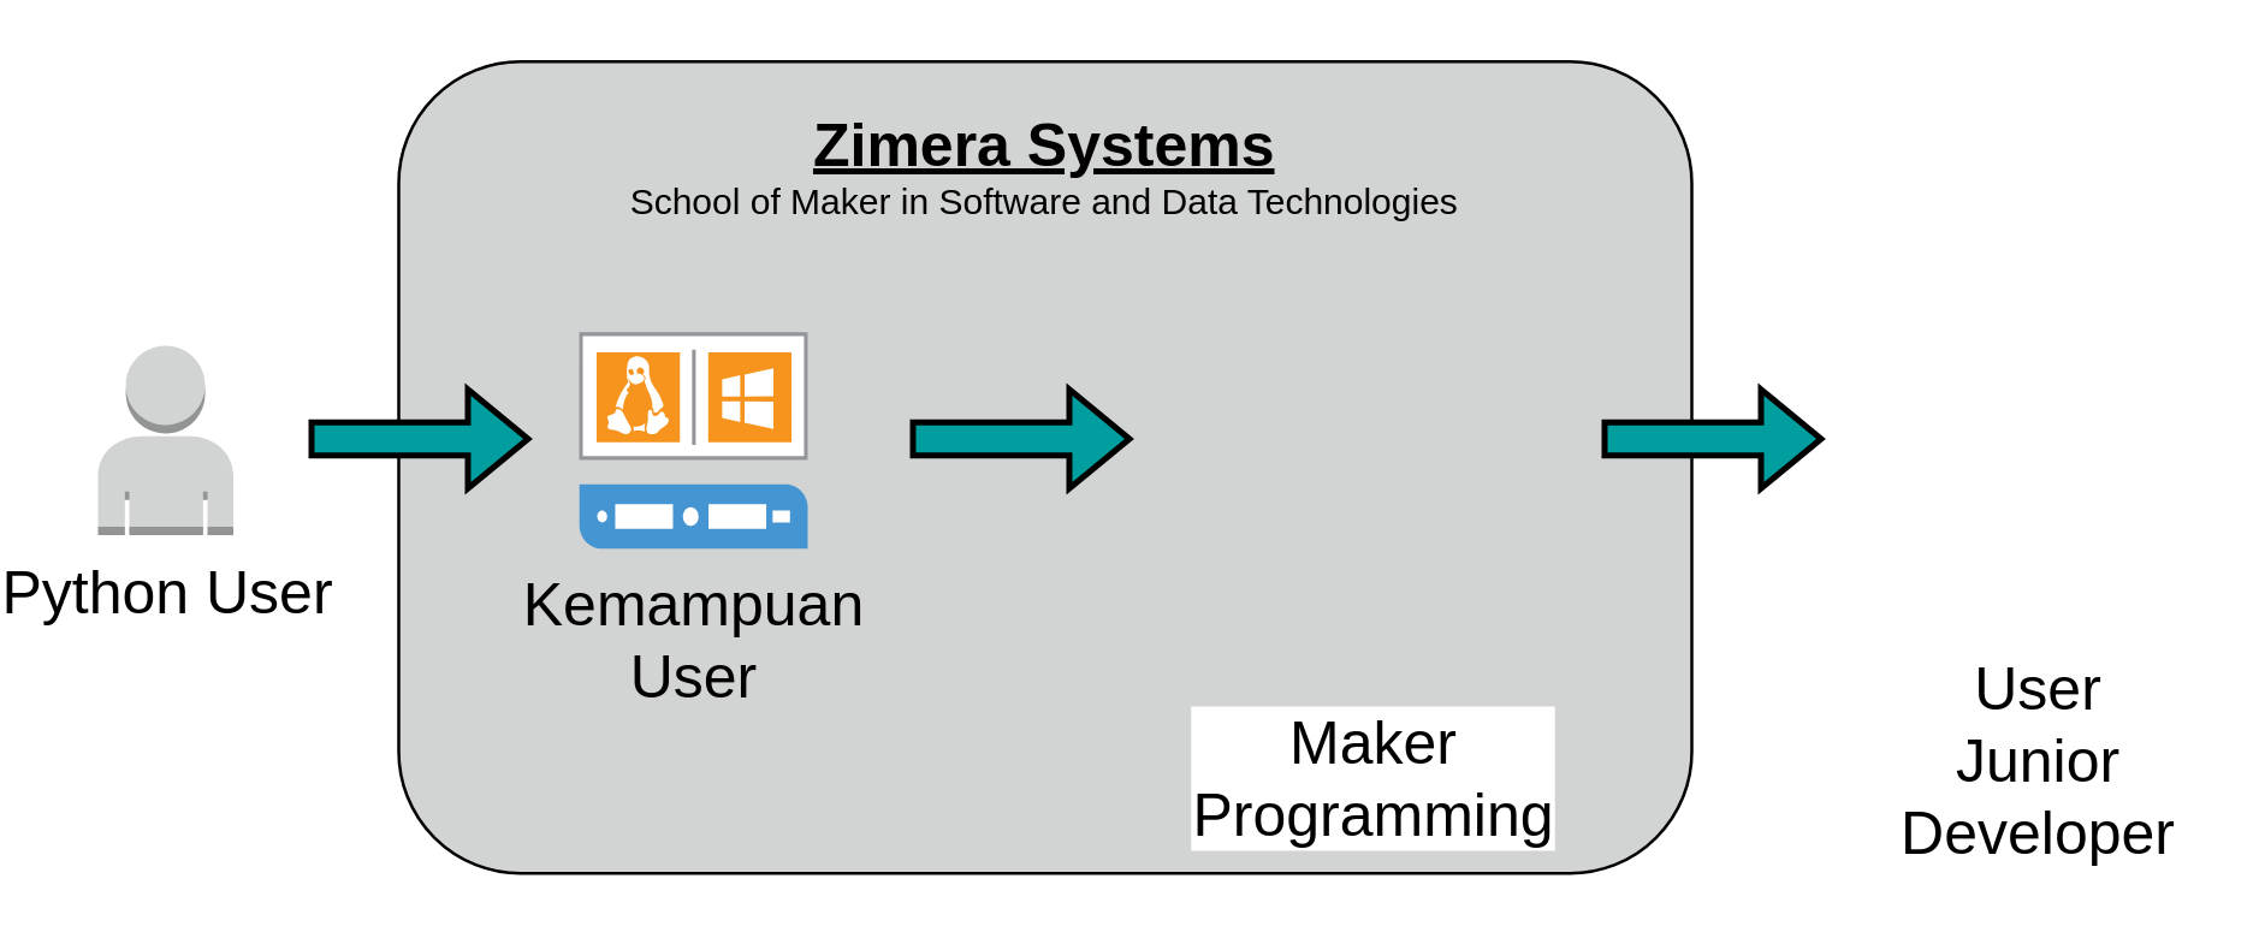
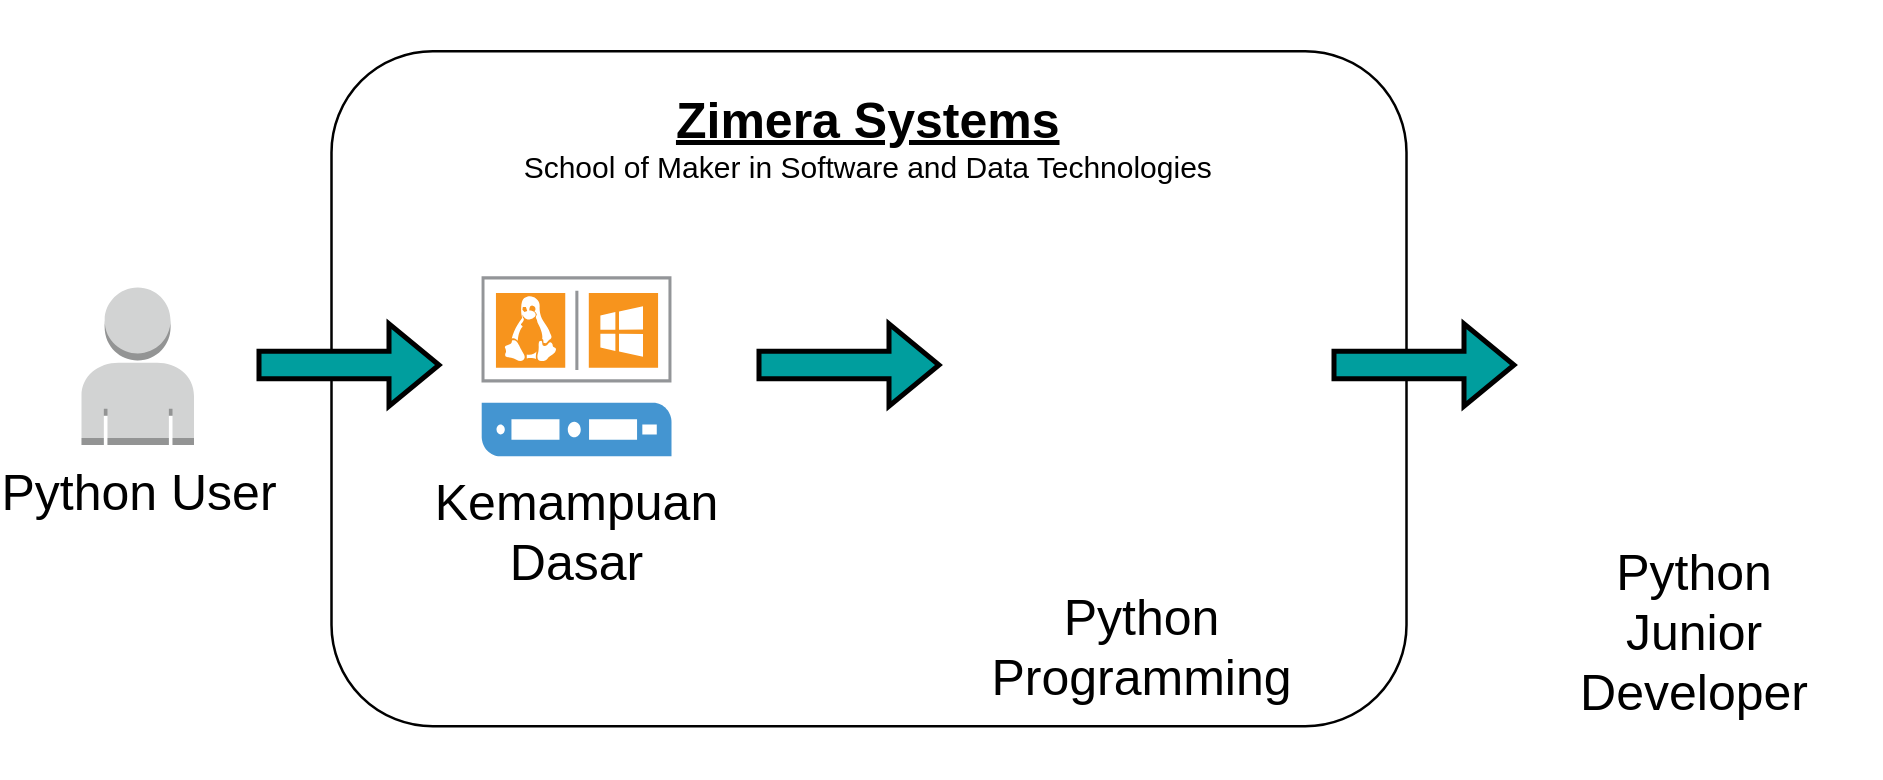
- <mxCell id="2" value="&lt;b&gt;&lt;font style=&quot;font-size: 20px&quot;&gt;&lt;u&gt;Zimera Systems&lt;/u&gt;&lt;/font&gt;&lt;br&gt;&lt;/b&gt;School of Maker in Software and Data Technologies&lt;br&gt;&lt;br&gt;&lt;br&gt;&lt;br&gt;&lt;br&gt;&lt;br&gt;&lt;br&gt;&lt;br&gt;&lt;br&gt;&lt;br&gt;&lt;br&gt;&lt;br&gt;&lt;br&gt;&lt;br&gt;&lt;br&gt;" style="rounded=1;whiteSpace=wrap;html=1;fillColor=#d2d3d3;" vertex="1" parent="1"><mxGeometry x="120" y="20" width="430" height="270" as="geometry" /></mxCell>
+ <mxCell id="2" value="&lt;b&gt;&lt;font style=&quot;font-size: 20px&quot;&gt;&lt;u&gt;Zimera Systems&lt;/u&gt;&lt;/font&gt;&lt;br&gt;&lt;/b&gt;School of Maker in Software and Data Technologies&lt;br&gt;&lt;br&gt;&lt;br&gt;&lt;br&gt;&lt;br&gt;&lt;br&gt;&lt;br&gt;&lt;br&gt;&lt;br&gt;&lt;br&gt;&lt;br&gt;&lt;br&gt;&lt;br&gt;&lt;br&gt;&lt;br&gt;" style="rounded=1;whiteSpace=wrap;html=1;" vertex="1" parent="1"><mxGeometry x="120" y="20" width="430" height="270" as="geometry" /></mxCell>
- <mxCell id="4" value="Kemampuan&lt;br&gt;User" style="shadow=0;dashed=0;html=1;strokeColor=none;fillColor=#4495D1;labelPosition=center;verticalLabelPosition=bottom;verticalAlign=top;align=center;outlineConnect=0;shape=mxgraph.veeam.windows_linux_server;fontSize=20;" vertex="1" parent="1"><mxGeometry x="180" y="110" width="76" height="72" as="geometry" /></mxCell>
+ <mxCell id="4" value="Kemampuan&lt;br&gt;Dasar" style="shadow=0;dashed=0;html=1;strokeColor=none;fillColor=#4495D1;labelPosition=center;verticalLabelPosition=bottom;verticalAlign=top;align=center;outlineConnect=0;shape=mxgraph.veeam.windows_linux_server;fontSize=20;" vertex="1" parent="1"><mxGeometry x="180" y="110" width="76" height="72" as="geometry" /></mxCell>
- <mxCell id="6" value="User&lt;br&gt;Junior&lt;br&gt;Developer" style="shape=image;html=1;verticalAlign=top;verticalLabelPosition=bottom;labelBackgroundColor=#ffffff;imageAspect=0;aspect=fixed;image=https://cdn0.iconfinder.com/data/icons/Junior/128/Junior_Icon_33_2.png;fontSize=20;" vertex="1" parent="1"><mxGeometry x="610" y="100.5" width="109" height="109" as="geometry" /></mxCell>
+ <mxCell id="6" value="Python&lt;br&gt;Junior&lt;br&gt;Developer" style="shape=image;html=1;verticalAlign=top;verticalLabelPosition=bottom;labelBackgroundColor=#ffffff;imageAspect=0;aspect=fixed;image=https://cdn0.iconfinder.com/data/icons/Junior/128/Junior_Icon_33_2.png;fontSize=20;" vertex="1" parent="1"><mxGeometry x="610" y="100.5" width="109" height="109" as="geometry" /></mxCell>
- <mxCell id="5" value="Maker &lt;br&gt;Programming" style="shape=image;html=1;verticalAlign=top;verticalLabelPosition=bottom;labelBackgroundColor=#ffffff;imageAspect=0;aspect=fixed;image=https://cdn4.iconfinder.com/data/icons/logos-and-brands/512/267_Python_logo-128.png;fontSize=20;" vertex="1" parent="1"><mxGeometry x="380" y="100" width="128" height="128" as="geometry" /></mxCell>
+ <mxCell id="5" value="Python &lt;br&gt;Programming" style="shape=image;html=1;verticalAlign=top;verticalLabelPosition=bottom;labelBackgroundColor=#ffffff;imageAspect=0;aspect=fixed;image=https://cdn4.iconfinder.com/data/icons/logos-and-brands/512/267_Python_logo-128.png;fontSize=20;" vertex="1" parent="1"><mxGeometry x="380" y="100" width="128" height="128" as="geometry" /></mxCell>
